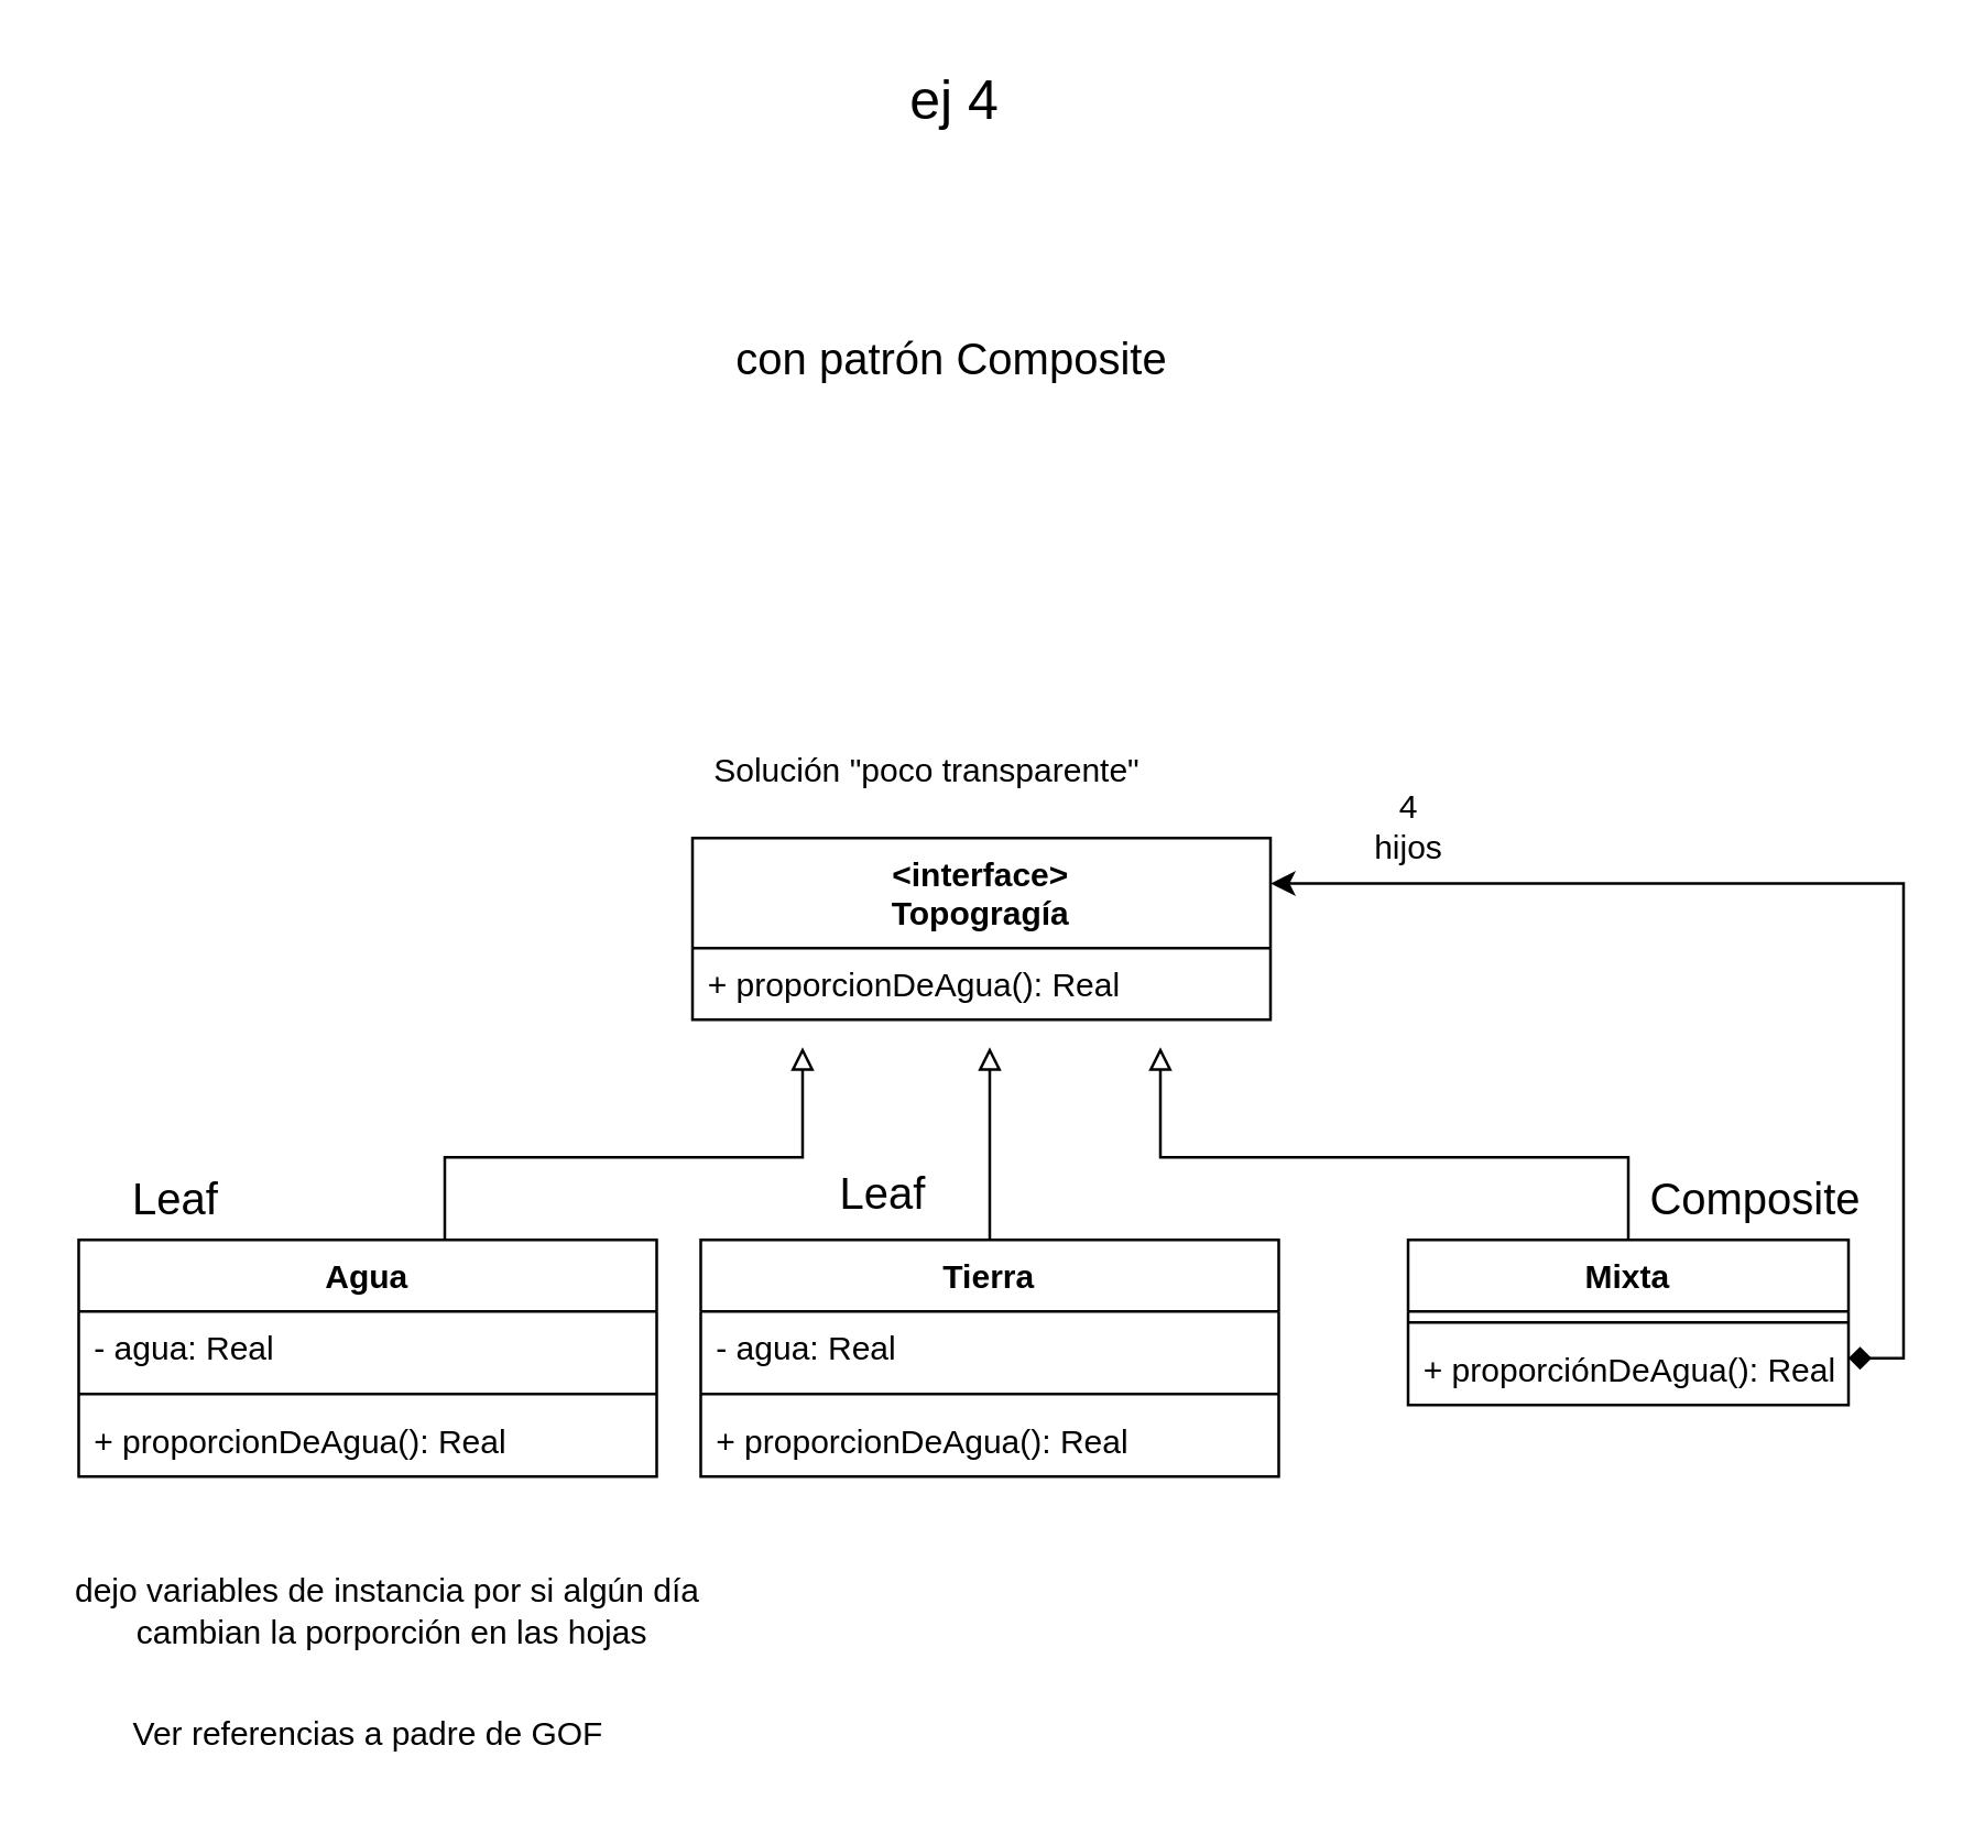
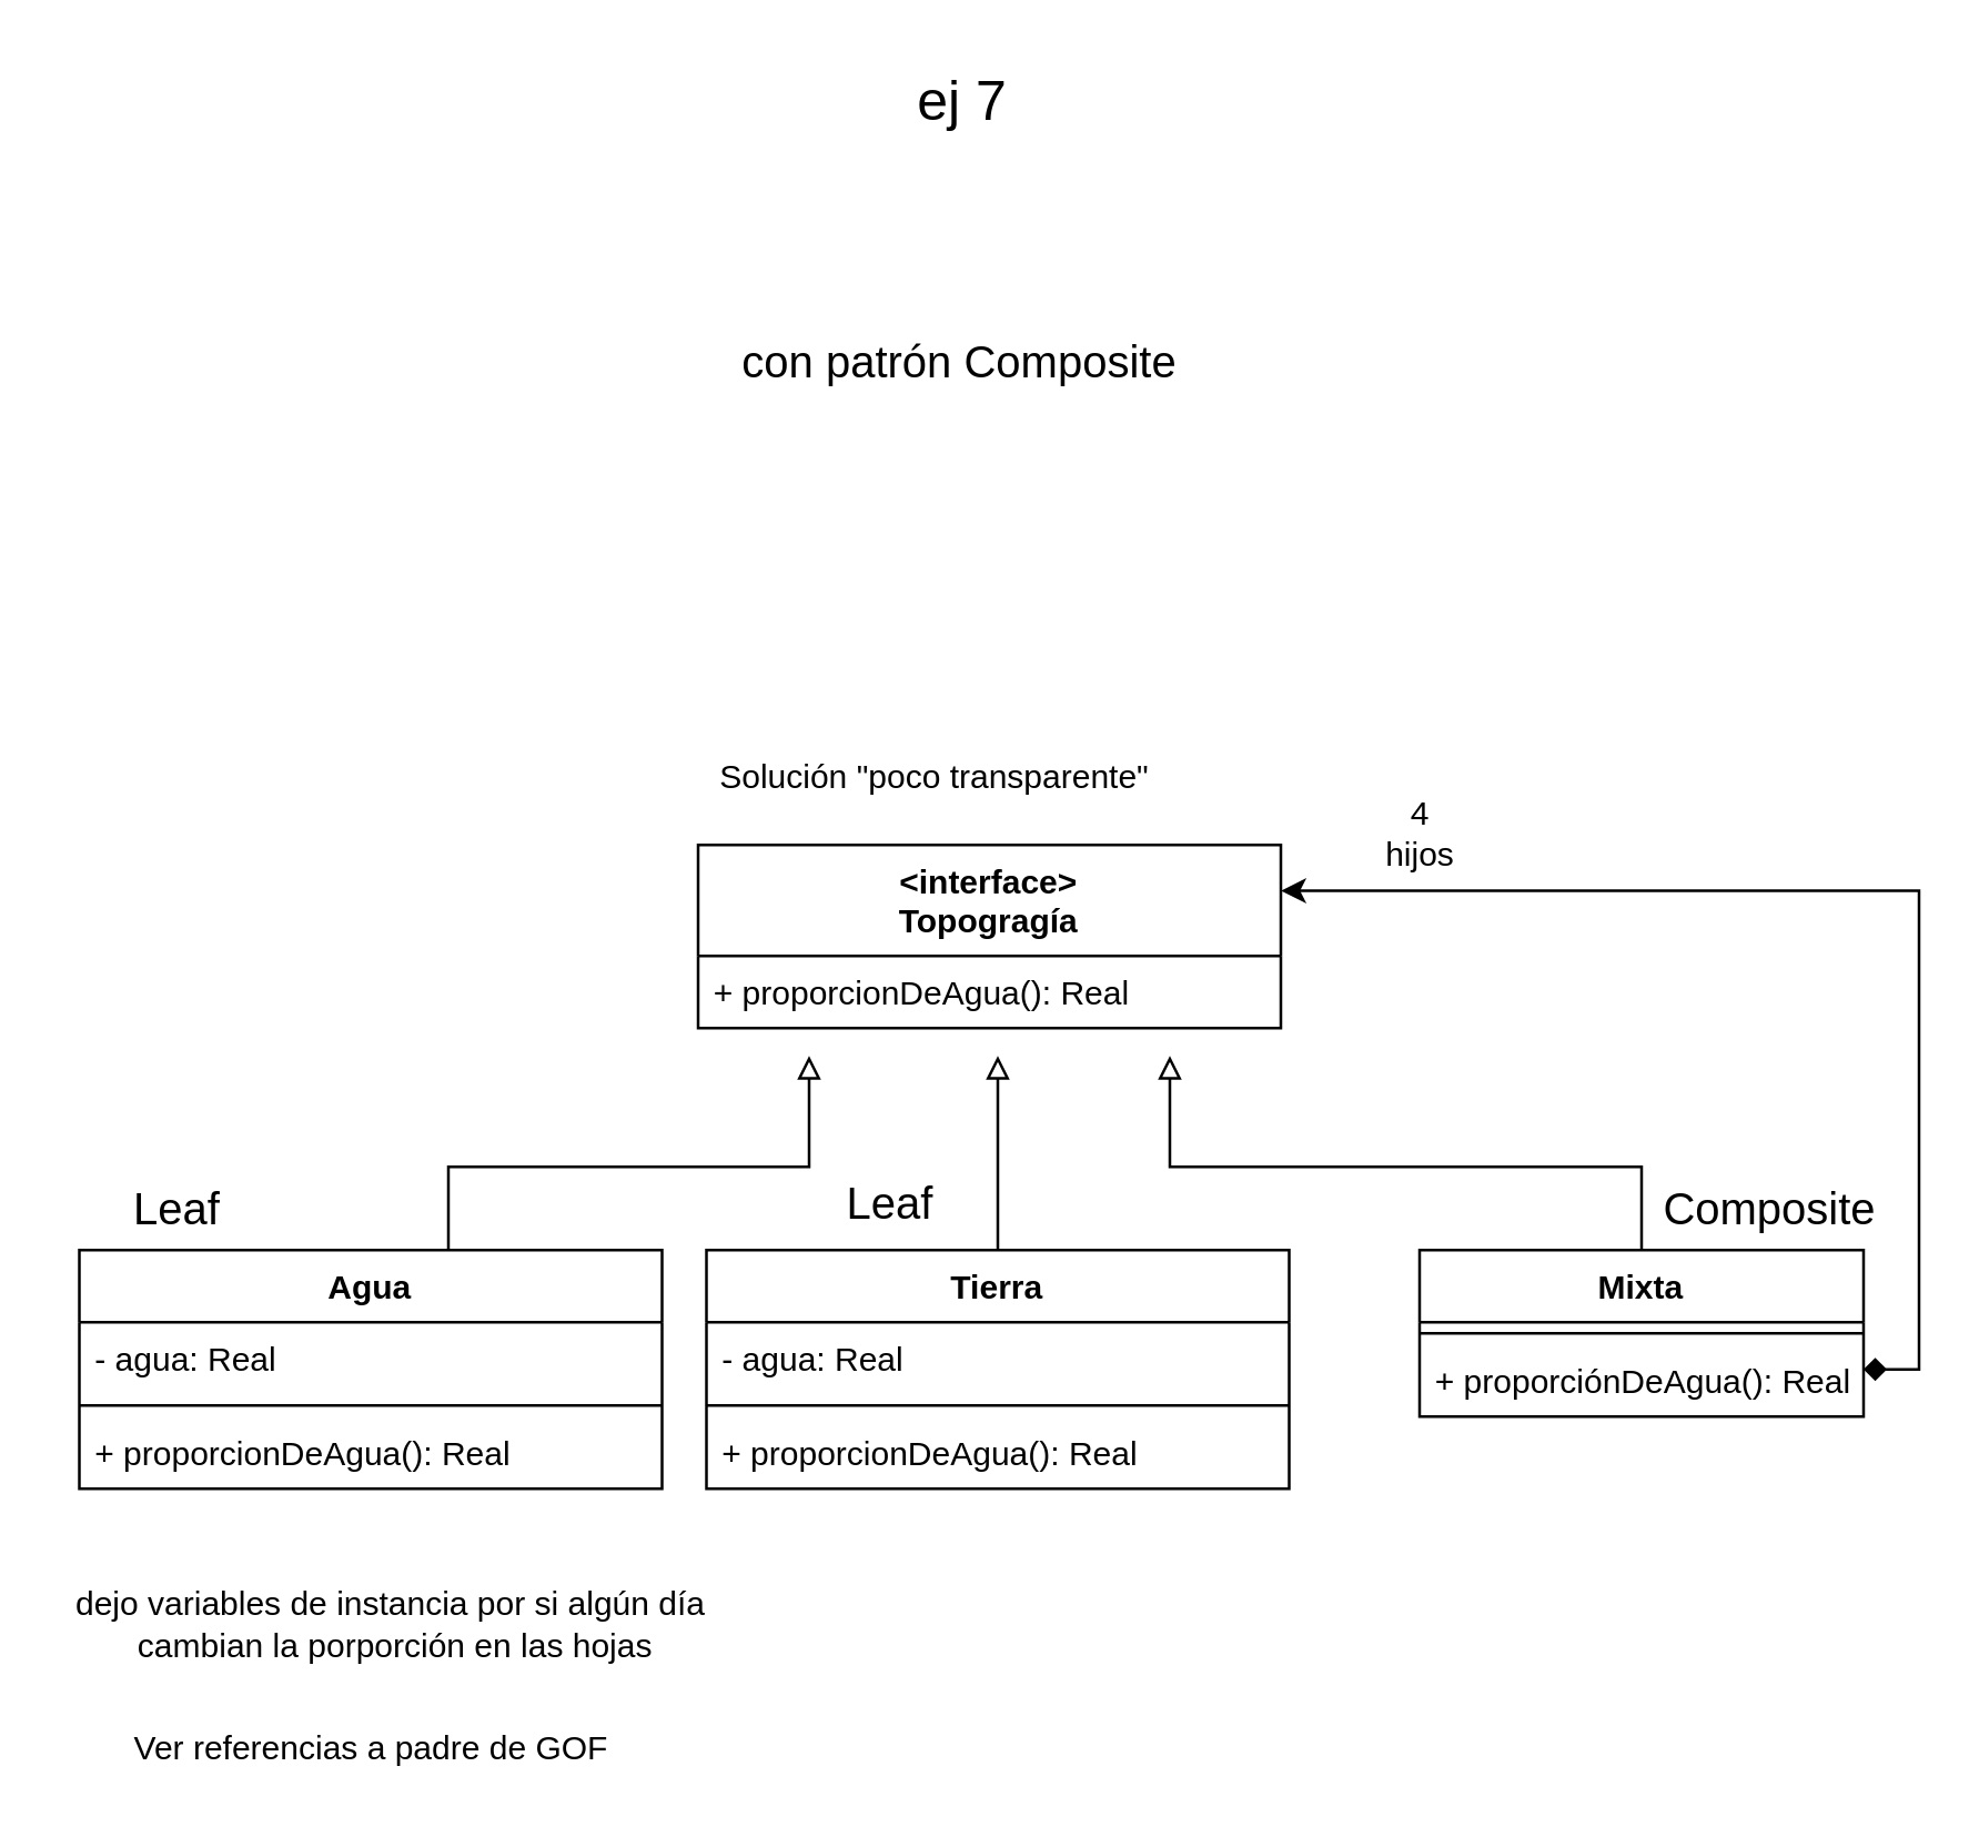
- <mxCell id="23" value="ej 4" style="text;html=1;align=center;verticalAlign=middle;resizable=0;points=[];autosize=1;strokeColor=none;fillColor=none;strokeWidth=0;fontSize=20;" vertex="1" parent="1"><mxGeometry x="321" y="20" width="50" height="30" as="geometry" /></mxCell>
+ <mxCell id="23" value="ej 7" style="text;html=1;align=center;verticalAlign=middle;resizable=0;points=[];autosize=1;strokeColor=none;fillColor=none;strokeWidth=0;fontSize=20;" vertex="1" parent="1"><mxGeometry x="321" y="20" width="50" height="30" as="geometry" /></mxCell>
